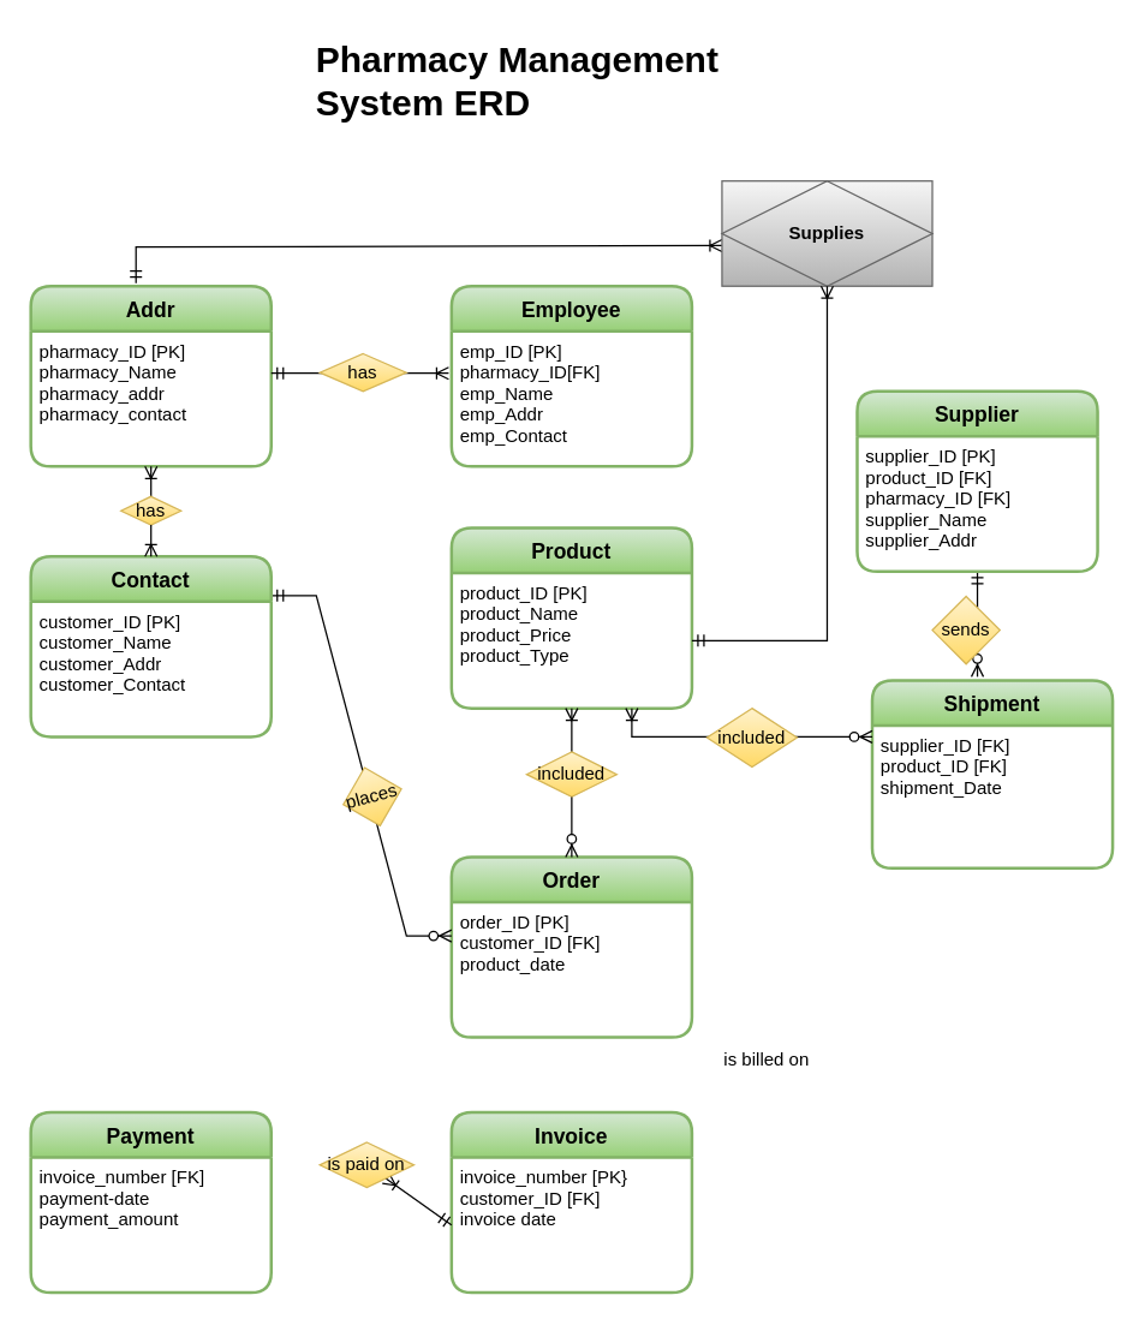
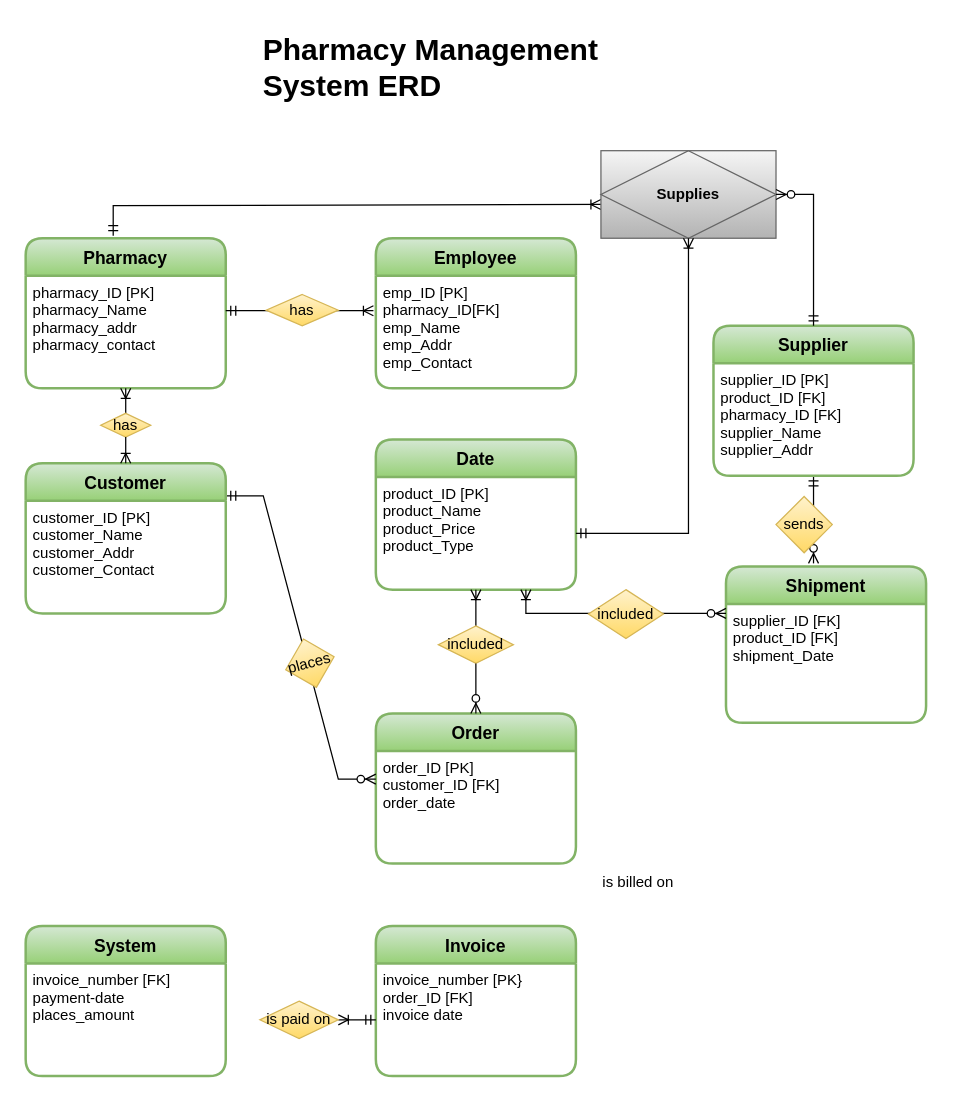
+ <mxCell id="41" value="" style="fontSize=12;html=1;endArrow=ERzeroToMany;startArrow=ERmandOne;rounded=0;entryX=1;entryY=0.5;entryDx=0;entryDy=0;exitX=0.5;exitY=0;exitDx=0;exitDy=0;" parent="1" source="20" target="40" edge="1"><mxGeometry width="100" height="100" relative="1" as="geometry"><mxPoint x="680" y="260" as="sourcePoint" /><mxPoint x="620" y="154.5" as="targetPoint" /><Array as="points"><mxPoint x="650" y="155" /></Array></mxGeometry></mxCell>
- <mxCell id="30" value="Addr" style="swimlane;childLayout=stackLayout;horizontal=1;startSize=30;horizontalStack=0;rounded=1;fontSize=14;fontStyle=1;strokeWidth=2;resizeParent=0;resizeLast=1;shadow=0;dashed=0;align=center;fillColor=#d5e8d4;strokeColor=#82b366;gradientColor=#97d077;" parent="1" vertex="1"><mxGeometry x="20" y="190" width="160" height="120" as="geometry" /></mxCell>
+ <mxCell id="30" value="Pharmacy" style="swimlane;childLayout=stackLayout;horizontal=1;startSize=30;horizontalStack=0;rounded=1;fontSize=14;fontStyle=1;strokeWidth=2;resizeParent=0;resizeLast=1;shadow=0;dashed=0;align=center;fillColor=#d5e8d4;strokeColor=#82b366;gradientColor=#97d077;" parent="1" vertex="1"><mxGeometry x="20" y="190" width="160" height="120" as="geometry" /></mxCell>
- <mxCell id="2" value="Product" style="swimlane;childLayout=stackLayout;horizontal=1;startSize=30;horizontalStack=0;rounded=1;fontSize=14;fontStyle=1;strokeWidth=2;resizeParent=0;resizeLast=1;shadow=0;dashed=0;align=center;fillColor=#d5e8d4;strokeColor=#82b366;gradientColor=#97d077;" parent="1" vertex="1"><mxGeometry x="300" y="351" width="160" height="120" as="geometry" /></mxCell>
+ <mxCell id="2" value="Date" style="swimlane;childLayout=stackLayout;horizontal=1;startSize=30;horizontalStack=0;rounded=1;fontSize=14;fontStyle=1;strokeWidth=2;resizeParent=0;resizeLast=1;shadow=0;dashed=0;align=center;fillColor=#d5e8d4;strokeColor=#82b366;gradientColor=#97d077;" parent="1" vertex="1"><mxGeometry x="300" y="351" width="160" height="120" as="geometry" /></mxCell>
- <mxCell id="18" value="Contact" style="swimlane;childLayout=stackLayout;horizontal=1;startSize=30;horizontalStack=0;rounded=1;fontSize=14;fontStyle=1;strokeWidth=2;resizeParent=0;resizeLast=1;shadow=0;dashed=0;align=center;fillColor=#d5e8d4;gradientColor=#97d077;strokeColor=#82b366;" parent="1" vertex="1"><mxGeometry x="20" y="370" width="160" height="120" as="geometry" /></mxCell>
+ <mxCell id="18" value="Customer" style="swimlane;childLayout=stackLayout;horizontal=1;startSize=30;horizontalStack=0;rounded=1;fontSize=14;fontStyle=1;strokeWidth=2;resizeParent=0;resizeLast=1;shadow=0;dashed=0;align=center;fillColor=#d5e8d4;gradientColor=#97d077;strokeColor=#82b366;" parent="1" vertex="1"><mxGeometry x="20" y="370" width="160" height="120" as="geometry" /></mxCell>
- <mxCell id="7" value="order_ID [PK]&#10;customer_ID [FK]&#10;product_date" style="align=left;strokeColor=none;fillColor=none;spacingLeft=4;fontSize=12;verticalAlign=top;resizable=0;rotatable=0;part=1;" parent="6" vertex="1"><mxGeometry y="30" width="160" height="90" as="geometry" /></mxCell>
+ <mxCell id="7" value="order_ID [PK]&#10;customer_ID [FK]&#10;order_date" style="align=left;strokeColor=none;fillColor=none;spacingLeft=4;fontSize=12;verticalAlign=top;resizable=0;rotatable=0;part=1;" parent="6" vertex="1"><mxGeometry y="30" width="160" height="90" as="geometry" /></mxCell>
- <mxCell id="22" value="Payment" style="swimlane;childLayout=stackLayout;horizontal=1;startSize=30;horizontalStack=0;rounded=1;fontSize=14;fontStyle=1;strokeWidth=2;resizeParent=0;resizeLast=1;shadow=0;dashed=0;align=center;fillColor=#d5e8d4;strokeColor=#82b366;gradientColor=#97d077;" parent="1" vertex="1"><mxGeometry x="20" y="740" width="160" height="120" as="geometry" /></mxCell>
+ <mxCell id="22" value="System" style="swimlane;childLayout=stackLayout;horizontal=1;startSize=30;horizontalStack=0;rounded=1;fontSize=14;fontStyle=1;strokeWidth=2;resizeParent=0;resizeLast=1;shadow=0;dashed=0;align=center;fillColor=#d5e8d4;strokeColor=#82b366;gradientColor=#97d077;" parent="1" vertex="1"><mxGeometry x="20" y="740" width="160" height="120" as="geometry" /></mxCell>
- <mxCell id="29" value="is paid on" style="shape=rhombus;perimeter=rhombusPerimeter;whiteSpace=wrap;html=1;align=center;fillColor=#fff2cc;gradientColor=#ffd966;strokeColor=#d6b656;" parent="1" vertex="1"><mxGeometry x="212.29" y="760" width="62.71" height="30" as="geometry" /></mxCell>
+ <mxCell id="29" value="is paid on" style="shape=rhombus;perimeter=rhombusPerimeter;whiteSpace=wrap;html=1;align=center;fillColor=#fff2cc;gradientColor=#ffd966;strokeColor=#d6b656;" parent="1" vertex="1"><mxGeometry x="207.29" y="800" width="62.71" height="30" as="geometry" /></mxCell>
- <mxCell id="23" value="invoice_number [FK]&#10;payment-date&#10;payment_amount" style="align=left;strokeColor=none;fillColor=none;spacingLeft=4;fontSize=12;verticalAlign=top;resizable=0;rotatable=0;part=1;" parent="22" vertex="1"><mxGeometry y="30" width="160" height="90" as="geometry" /></mxCell>
+ <mxCell id="23" value="invoice_number [FK]&#10;payment-date&#10;places_amount" style="align=left;strokeColor=none;fillColor=none;spacingLeft=4;fontSize=12;verticalAlign=top;resizable=0;rotatable=0;part=1;" parent="22" vertex="1"><mxGeometry y="30" width="160" height="90" as="geometry" /></mxCell>
- <mxCell id="26" value="invoice_number [PK}&#10;customer_ID [FK]&#10;invoice date" style="align=left;strokeColor=none;fillColor=none;spacingLeft=4;fontSize=12;verticalAlign=top;resizable=0;rotatable=0;part=1;" parent="25" vertex="1"><mxGeometry y="30" width="160" height="90" as="geometry" /></mxCell>
+ <mxCell id="26" value="invoice_number [PK}&#10;order_ID [FK]&#10;invoice date" style="align=left;strokeColor=none;fillColor=none;spacingLeft=4;fontSize=12;verticalAlign=top;resizable=0;rotatable=0;part=1;" parent="25" vertex="1"><mxGeometry y="30" width="160" height="90" as="geometry" /></mxCell>
